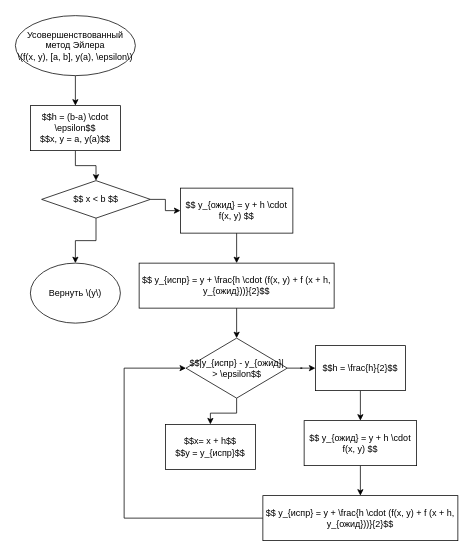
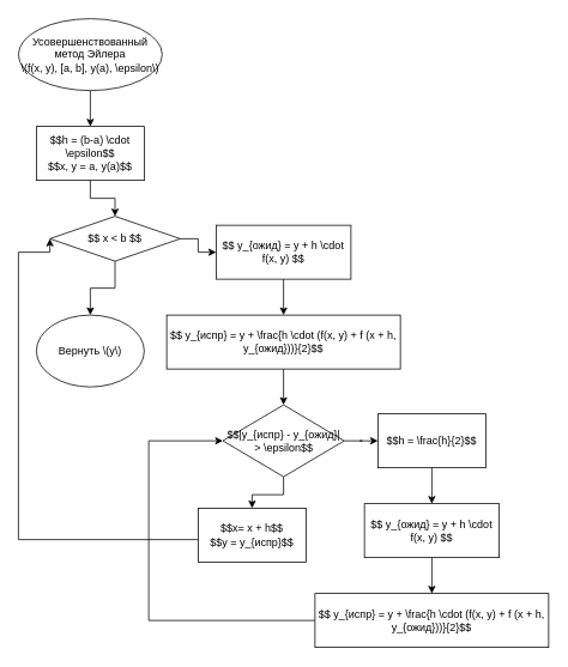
+ <mxCell id="22" style="edgeStyle=orthogonalEdgeStyle;rounded=0;orthogonalLoop=1;jettySize=auto;html=1;entryX=0;entryY=0.5;entryDx=0;entryDy=0;" edge="1" parent="1" source="23" target="8"><mxGeometry relative="1" as="geometry"><Array as="points"><mxPoint x="20" y="600" /><mxPoint x="20" y="280" /></Array></mxGeometry></mxCell>
